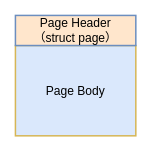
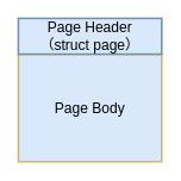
- <mxCell id="3" value="Page Header&lt;br style=&quot;font-size: 16px;&quot;&gt;（struct page）" style="rounded=0;whiteSpace=wrap;html=1;fillColor=#ffe6cc;strokeColor=#6c8ebf;strokeWidth=2;fontSize=16;" parent="1" vertex="1"><mxGeometry x="20" y="20" width="160" height="40" as="geometry" /></mxCell>
+ <mxCell id="3" value="Page Header&lt;br style=&quot;font-size: 16px;&quot;&gt;（struct page）" style="rounded=0;whiteSpace=wrap;html=1;fillColor=#dae8fc;strokeColor=#6c8ebf;strokeWidth=2;fontSize=16;" parent="1" vertex="1"><mxGeometry x="20" y="20" width="160" height="40" as="geometry" /></mxCell>
